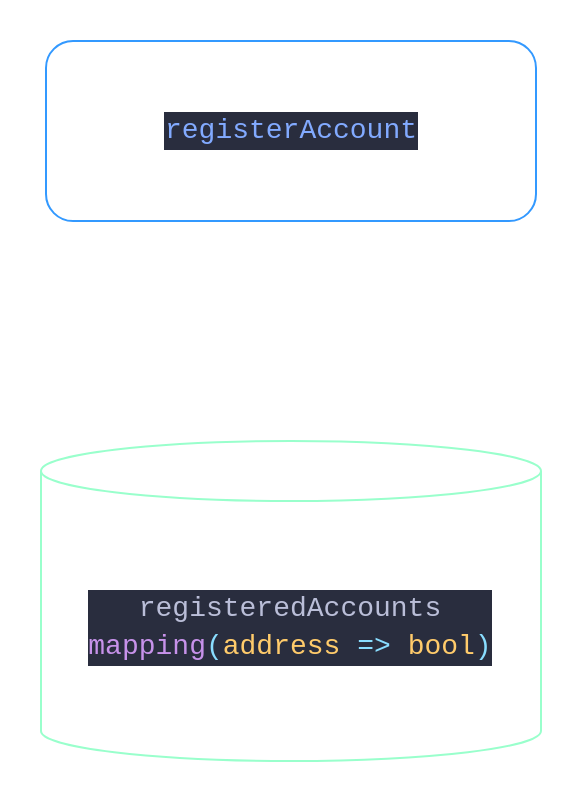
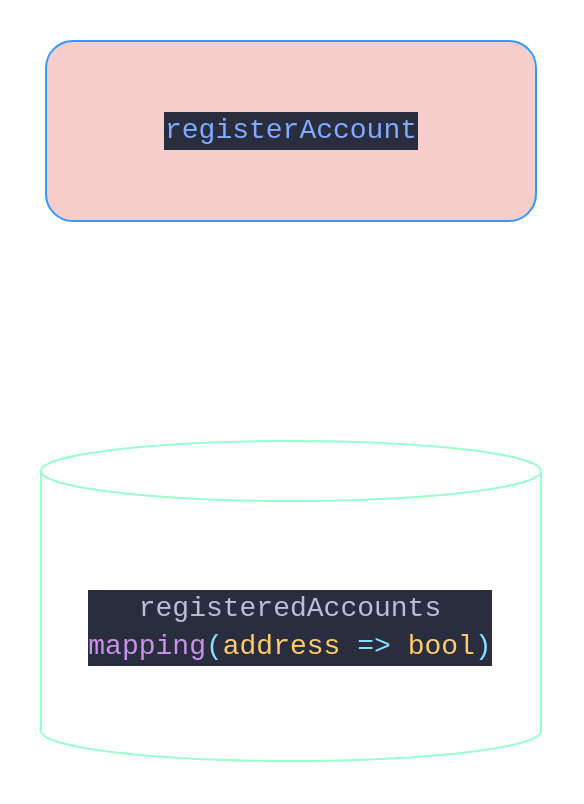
- <mxCell id="2" value="&lt;div style=&quot;color: rgb(186, 190, 216); background-color: rgb(41, 45, 62); font-family: &amp;quot;Fira Code&amp;quot;, Consolas, &amp;quot;Microsoft Yahei&amp;quot;, Consolas, &amp;quot;Courier New&amp;quot;, monospace; font-size: 14px; line-height: 19px;&quot;&gt;&lt;span style=&quot;color: #82aaff;&quot;&gt;registerAccount&lt;/span&gt;&lt;/div&gt;" style="rounded=1;whiteSpace=wrap;html=1;strokeColor=#3399FF;" vertex="1" parent="1"><mxGeometry x="22.5" y="20" width="245" height="90" as="geometry" /></mxCell>
+ <mxCell id="2" value="&lt;div style=&quot;color: rgb(186, 190, 216); background-color: rgb(41, 45, 62); font-family: &amp;quot;Fira Code&amp;quot;, Consolas, &amp;quot;Microsoft Yahei&amp;quot;, Consolas, &amp;quot;Courier New&amp;quot;, monospace; font-size: 14px; line-height: 19px;&quot;&gt;&lt;span style=&quot;color: #82aaff;&quot;&gt;registerAccount&lt;/span&gt;&lt;/div&gt;" style="rounded=1;whiteSpace=wrap;html=1;strokeColor=#3399FF;fillColor=#f8cecc;" vertex="1" parent="1"><mxGeometry x="22.5" y="20" width="245" height="90" as="geometry" /></mxCell>
